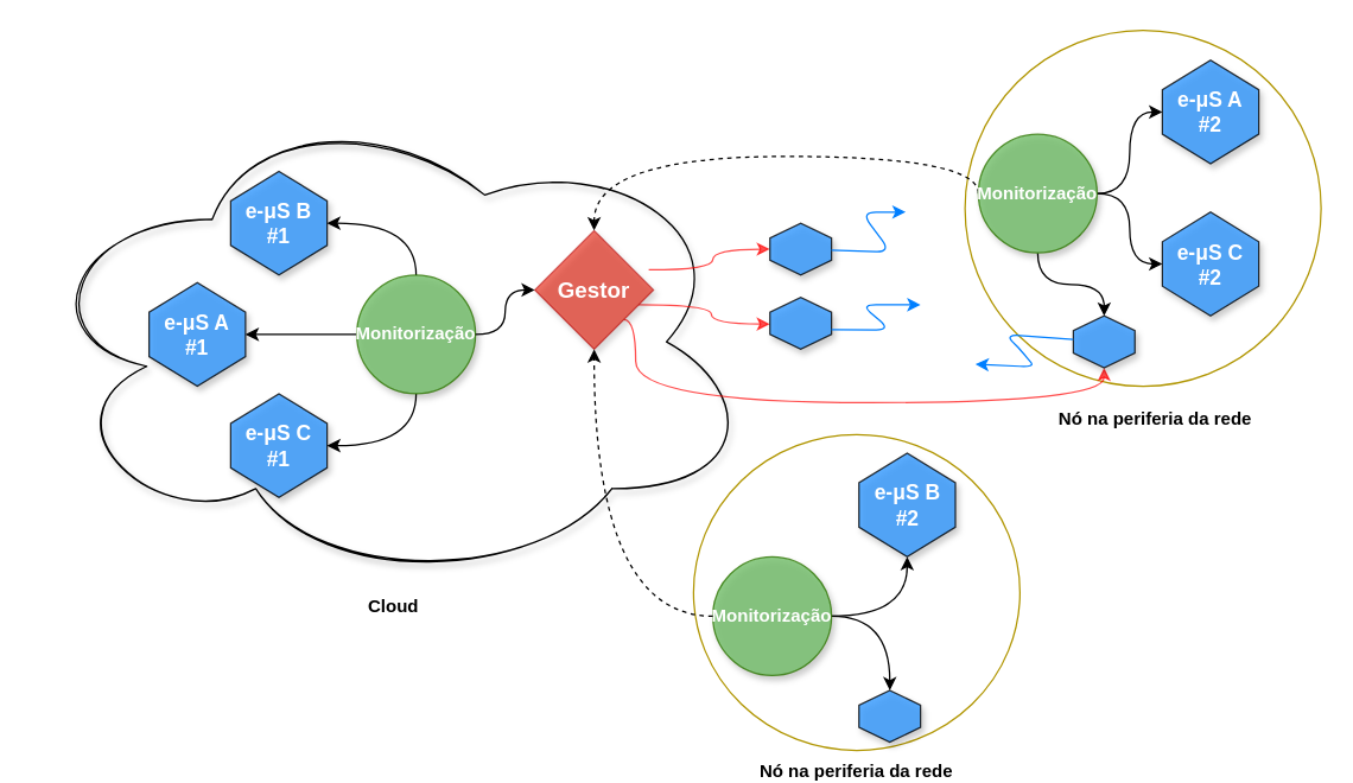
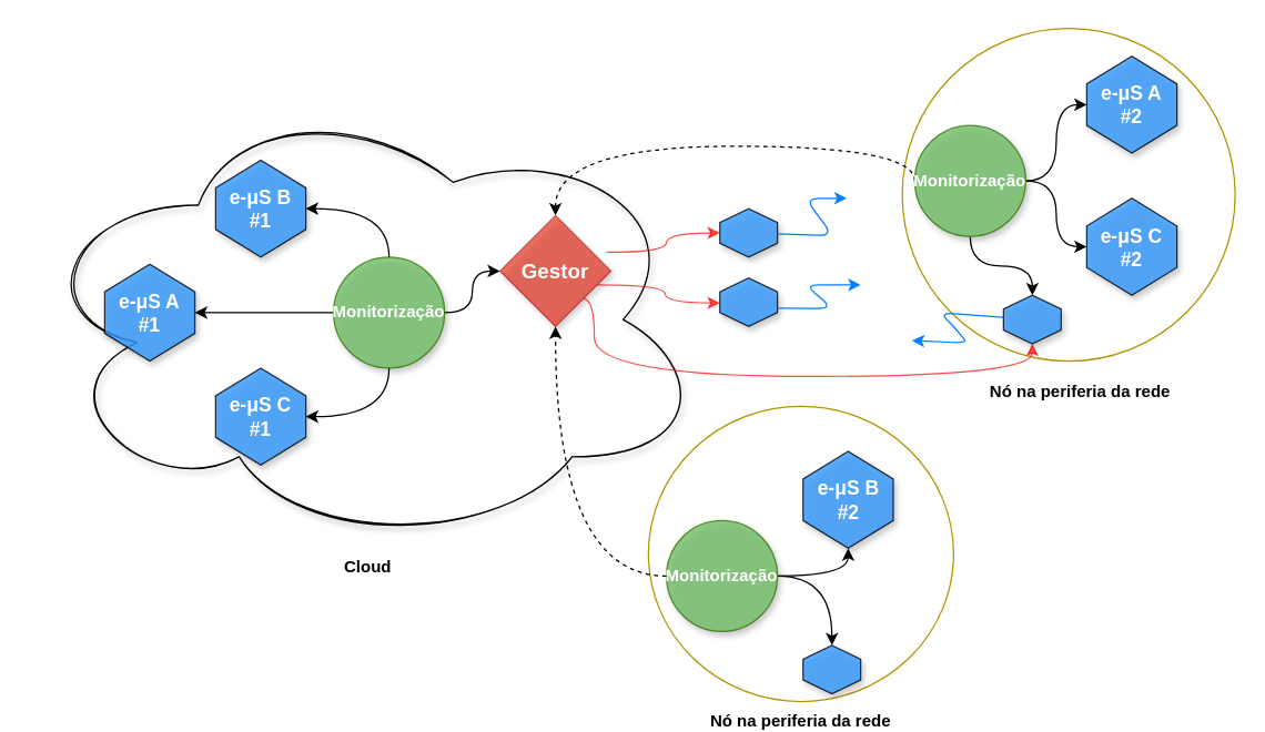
- <mxCell id="10" value="&lt;b style=&quot;color: rgb(255 , 255 , 255) ; font-family: &amp;#34;arial&amp;#34; , sans-serif ; font-size: 14px ; text-align: left&quot;&gt;e-μS A&lt;br&gt;#1&lt;br&gt;&lt;/b&gt;" style="shape=hexagon;perimeter=hexagonPerimeter2;whiteSpace=wrap;html=1;fixedSize=1;shadow=1;sketch=0;strokeWidth=1;gradientColor=none;direction=south;fillColor=#3399FF;opacity=80;" vertex="1" parent="1"><mxGeometry x="100" y="190" width="65" height="70" as="geometry" /></mxCell>
+ <mxCell id="10" value="&lt;b style=&quot;color: rgb(255 , 255 , 255) ; font-family: &amp;#34;arial&amp;#34; , sans-serif ; font-size: 14px ; text-align: left&quot;&gt;e-μS A&lt;br&gt;#1&lt;br&gt;&lt;/b&gt;" style="shape=hexagon;perimeter=hexagonPerimeter2;whiteSpace=wrap;html=1;fixedSize=1;shadow=1;sketch=0;strokeWidth=1;gradientColor=none;direction=south;fillColor=#3399FF;opacity=80;" vertex="1" parent="1"><mxGeometry x="75" y="190" width="65" height="70" as="geometry" /></mxCell>
- <mxCell id="27" value="&lt;b style=&quot;color: rgb(255 , 255 , 255) ; font-family: &amp;#34;arial&amp;#34; , sans-serif ; font-size: 14px ; text-align: left&quot;&gt;e-μS B&lt;br&gt;#2&lt;br&gt;&lt;/b&gt;" style="shape=hexagon;perimeter=hexagonPerimeter2;whiteSpace=wrap;html=1;fixedSize=1;shadow=1;sketch=0;strokeWidth=1;gradientColor=none;direction=south;fillColor=#3399FF;opacity=80;" vertex="1" parent="1"><mxGeometry x="578.5" y="305" width="65" height="70" as="geometry" /></mxCell>
+ <mxCell id="27" value="&lt;b style=&quot;color: rgb(255 , 255 , 255) ; font-family: &amp;#34;arial&amp;#34; , sans-serif ; font-size: 14px ; text-align: left&quot;&gt;e-μS B&lt;br&gt;#2&lt;br&gt;&lt;/b&gt;" style="shape=hexagon;perimeter=hexagonPerimeter2;whiteSpace=wrap;html=1;fixedSize=1;shadow=1;sketch=0;strokeWidth=1;gradientColor=none;direction=south;fillColor=#3399FF;opacity=80;" vertex="1" parent="1"><mxGeometry x="578.5" y="325" width="65" height="70" as="geometry" /></mxCell>
